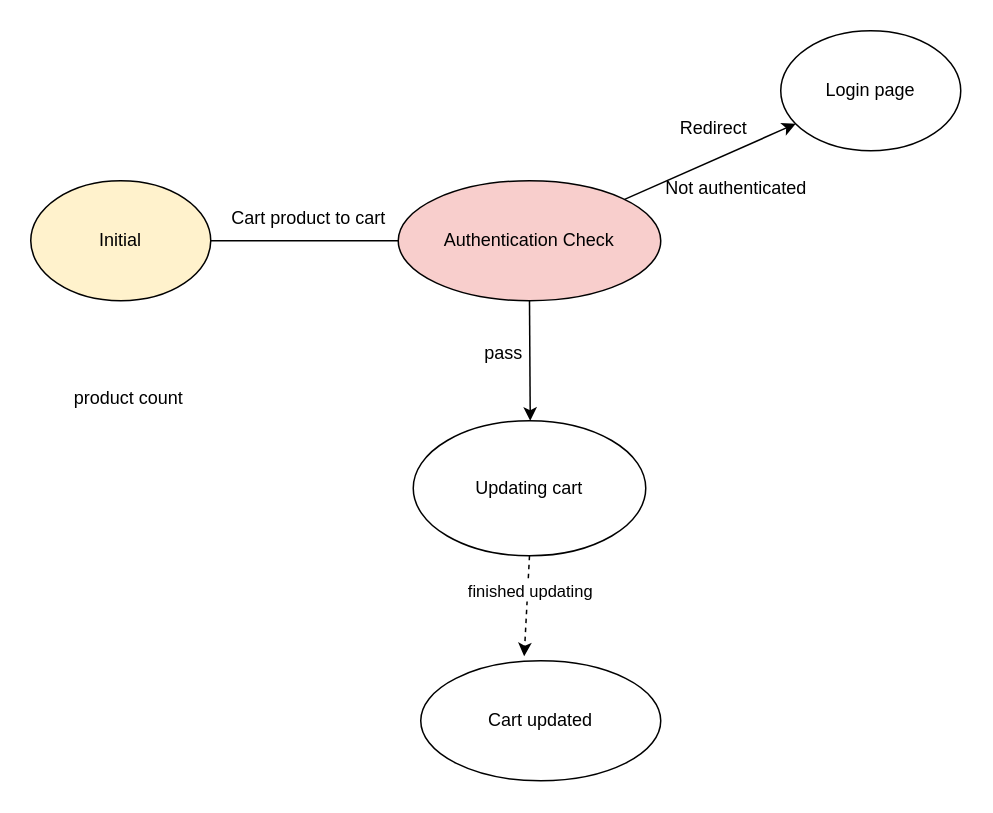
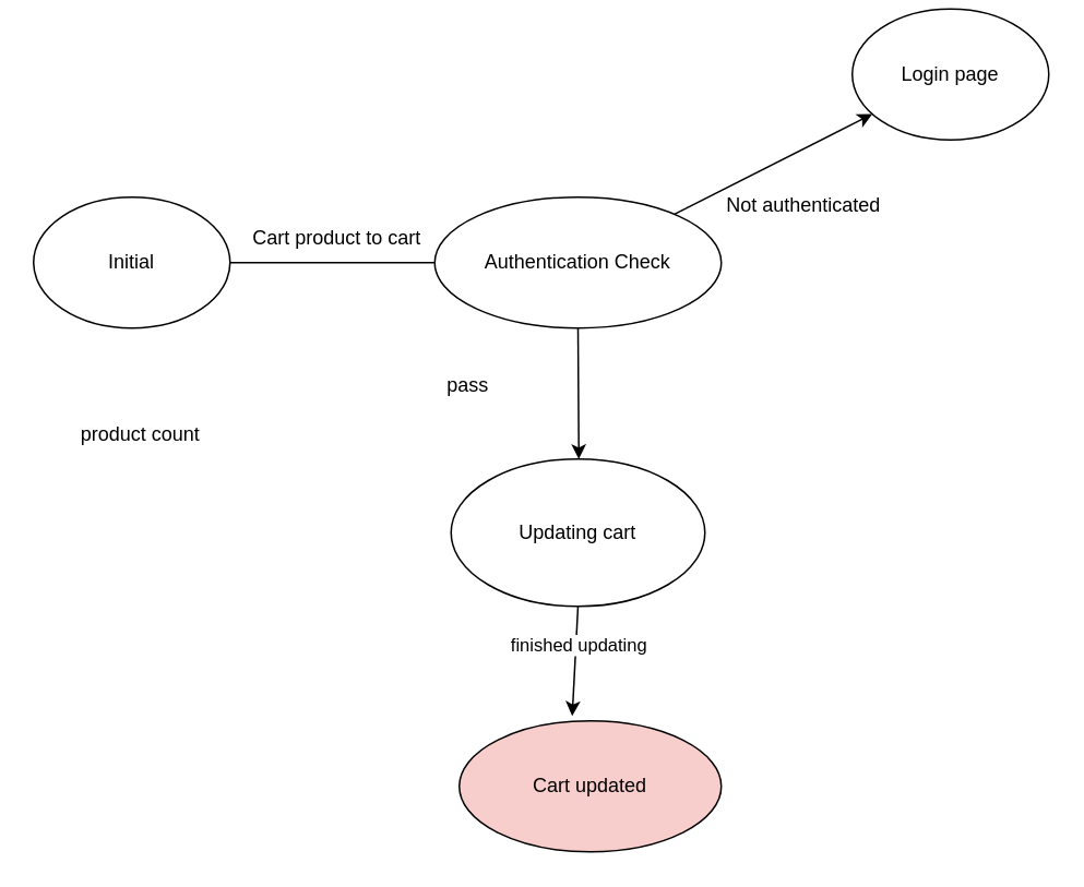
- <mxCell id="5" value="Login page" style="ellipse;whiteSpace=wrap;html=1;" vertex="1" parent="1"><mxGeometry x="520" y="20" width="120" height="80" as="geometry" /></mxCell>
+ <mxCell id="5" value="Login page" style="ellipse;whiteSpace=wrap;html=1;" vertex="1" parent="1"><mxGeometry x="520" y="5" width="120" height="80" as="geometry" /></mxCell>
- <mxCell id="10" value="Redirect" style="text;html=1;align=center;verticalAlign=middle;resizable=0;points=[];autosize=1;strokeColor=none;fillColor=none;" vertex="1" parent="1"><mxGeometry x="440" y="70" width="70" height="30" as="geometry" /></mxCell>
- <mxCell id="2" value="Initial" style="ellipse;whiteSpace=wrap;html=1;fillColor=#fff2cc;" vertex="1" parent="1"><mxGeometry x="20" y="120" width="120" height="80" as="geometry" /></mxCell>
+ <mxCell id="2" value="Initial" style="ellipse;whiteSpace=wrap;html=1;" vertex="1" parent="1"><mxGeometry x="20" y="120" width="120" height="80" as="geometry" /></mxCell>
- <mxCell id="3" value="Authentication Check" style="ellipse;whiteSpace=wrap;html=1;fillColor=#f8cecc;" vertex="1" parent="1"><mxGeometry x="265" y="120" width="175" height="80" as="geometry" /></mxCell>
+ <mxCell id="3" value="Authentication Check" style="ellipse;whiteSpace=wrap;html=1;" vertex="1" parent="1"><mxGeometry x="265" y="120" width="175" height="80" as="geometry" /></mxCell>
- <mxCell id="13" value="pass" style="text;html=1;align=center;verticalAlign=middle;resizable=0;points=[];autosize=1;strokeColor=none;fillColor=none;" vertex="1" parent="1"><mxGeometry x="310" y="220" width="50" height="30" as="geometry" /></mxCell>
+ <mxCell id="13" value="pass" style="text;html=1;align=center;verticalAlign=middle;resizable=0;points=[];autosize=1;strokeColor=none;fillColor=none;" vertex="1" parent="1"><mxGeometry x="260" y="220" width="50" height="30" as="geometry" /></mxCell>
- <mxCell id="15" value="" style="endArrow=classic;html=1;rounded=0;entryX=0.431;entryY=-0.037;entryDx=0;entryDy=0;entryPerimeter=0;exitX=0.5;exitY=1;exitDx=0;exitDy=0;dashed=1;" edge="1" parent="1" source="11" target="14"><mxGeometry width="50" height="50" relative="1" as="geometry"><mxPoint x="300" y="300" as="sourcePoint" /><mxPoint x="350" y="250" as="targetPoint" /></mxGeometry></mxCell>
+ <mxCell id="15" value="" style="endArrow=classic;html=1;rounded=0;entryX=0.431;entryY=-0.037;entryDx=0;entryDy=0;entryPerimeter=0;exitX=0.5;exitY=1;exitDx=0;exitDy=0;" edge="1" parent="1" source="11" target="14"><mxGeometry width="50" height="50" relative="1" as="geometry"><mxPoint x="300" y="300" as="sourcePoint" /><mxPoint x="350" y="250" as="targetPoint" /></mxGeometry></mxCell>
- <mxCell id="14" value="Cart updated" style="ellipse;whiteSpace=wrap;html=1;" vertex="1" parent="1"><mxGeometry x="280" y="440" width="160" height="80" as="geometry" /></mxCell>
+ <mxCell id="14" value="Cart updated" style="ellipse;whiteSpace=wrap;html=1;fillColor=#f8cecc;" vertex="1" parent="1"><mxGeometry x="280" y="440" width="160" height="80" as="geometry" /></mxCell>
